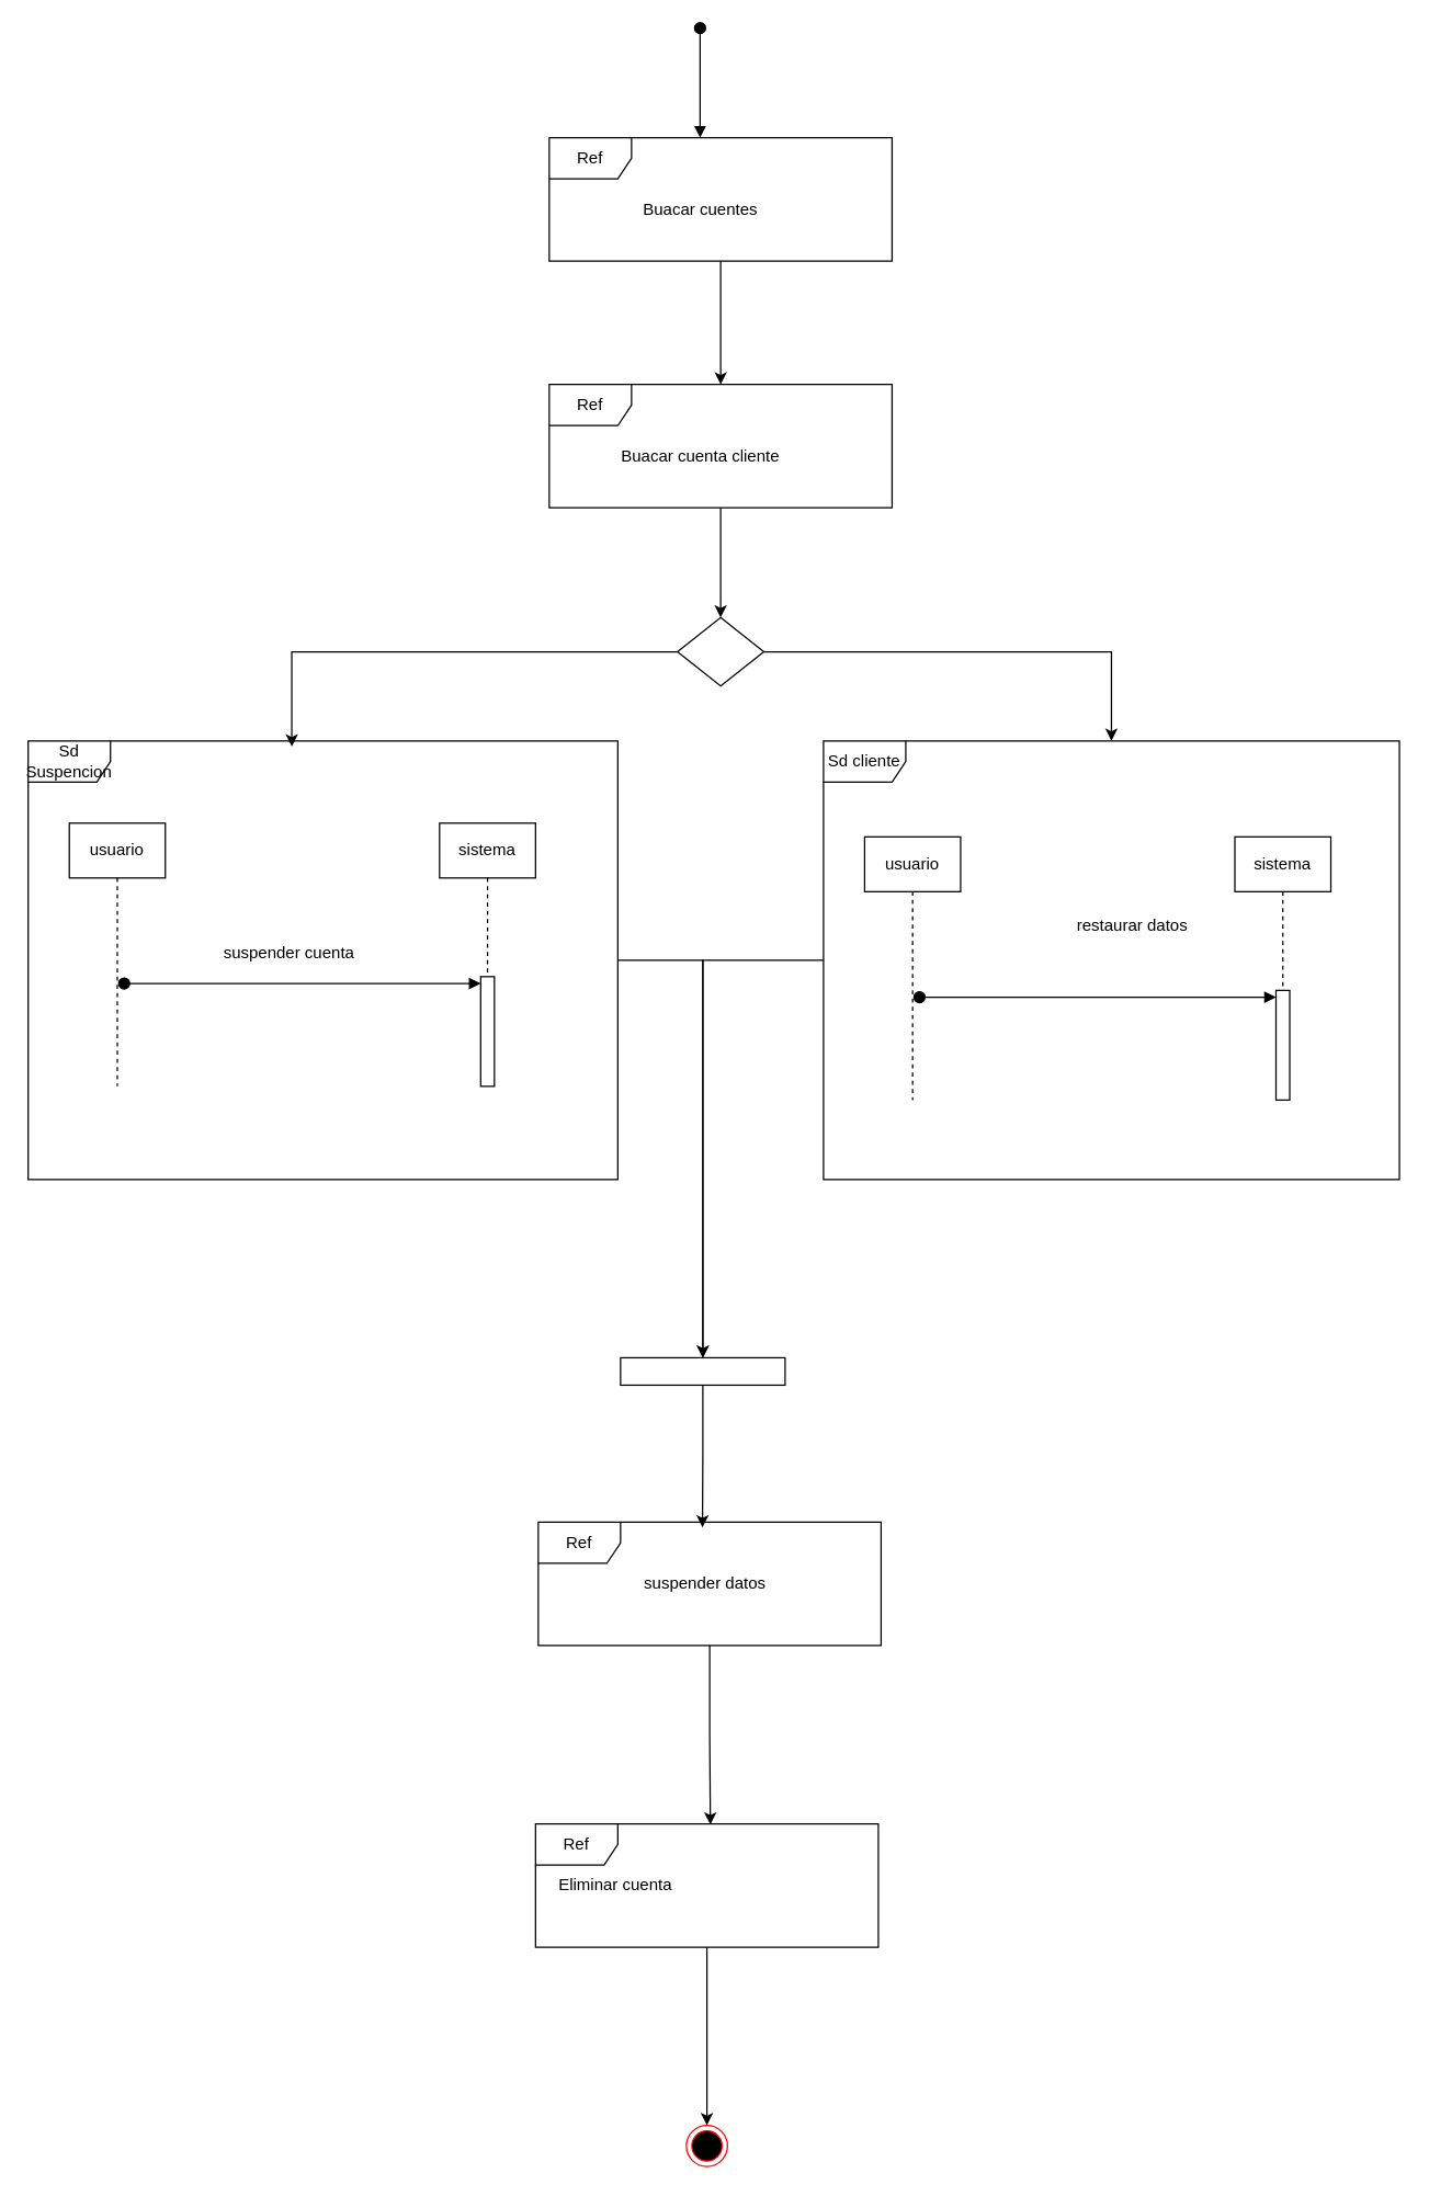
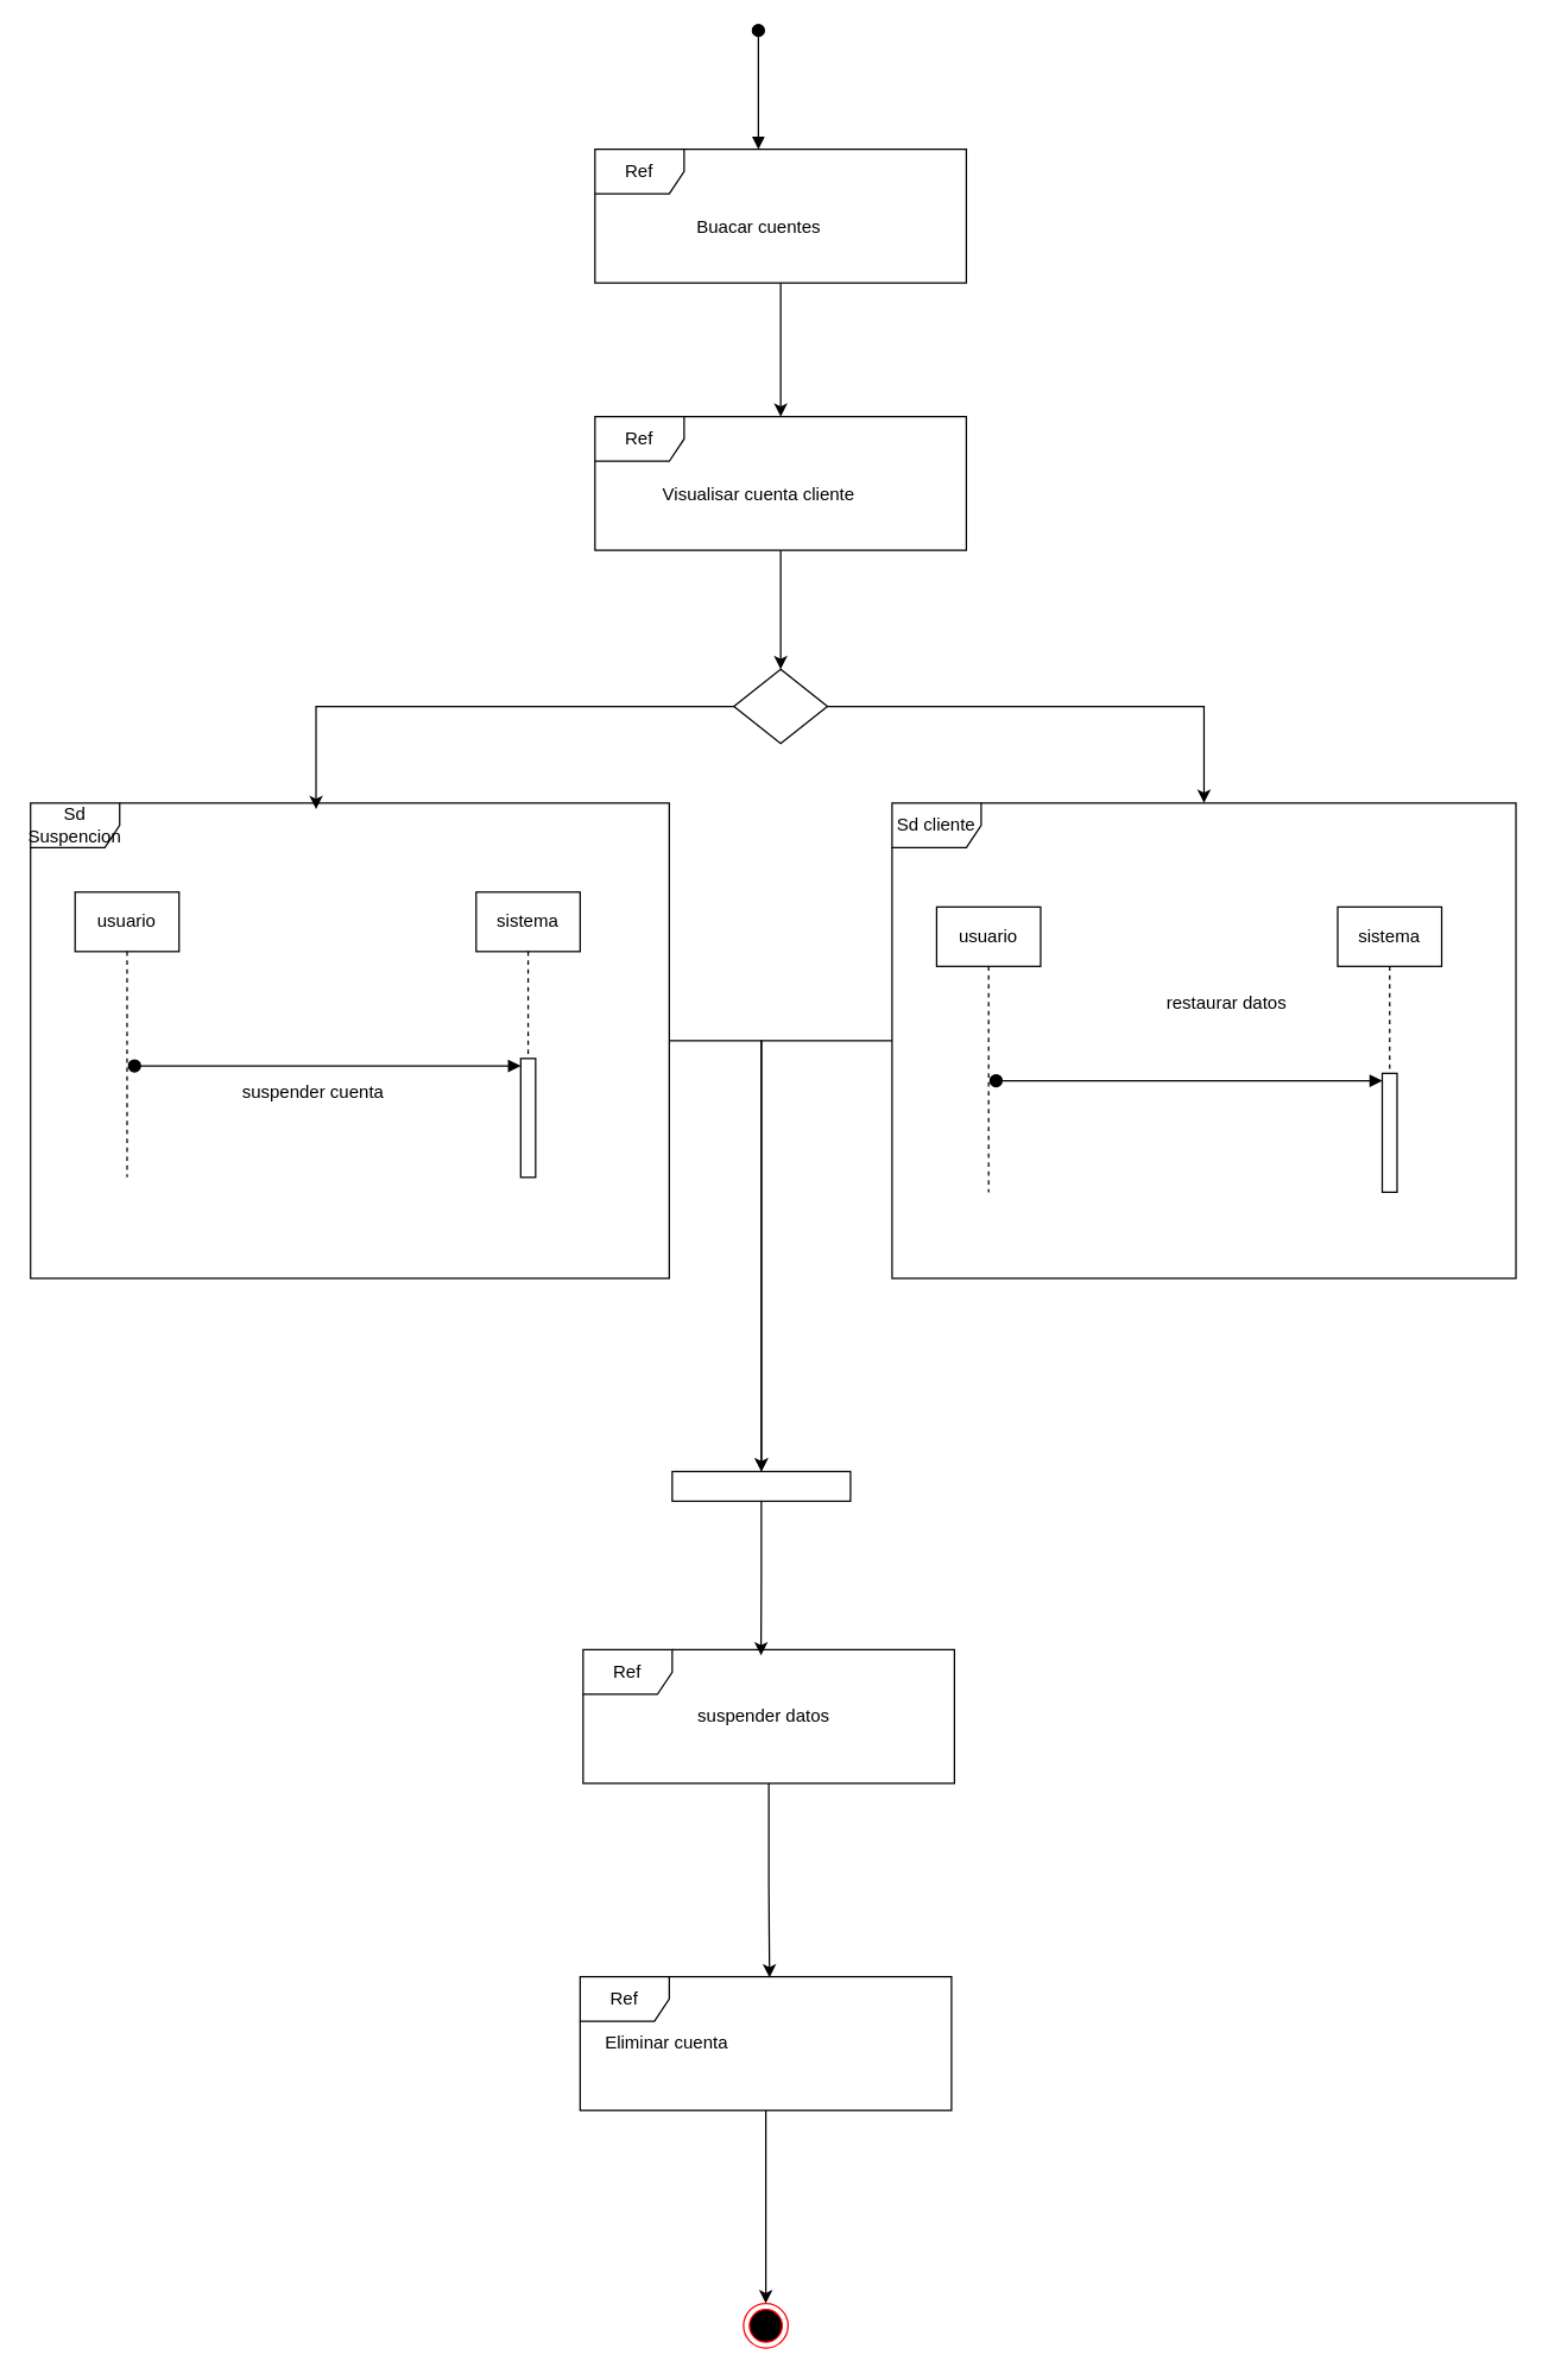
- <mxCell id="8" value="Buacar cuenta cliente" style="text;html=1;align=center;verticalAlign=middle;resizable=0;points=[];autosize=1;strokeColor=none;fillColor=none;" vertex="1" parent="1"><mxGeometry x="435" y="318" width="150" height="30" as="geometry" /></mxCell>
+ <mxCell id="8" value="Visualisar cuenta cliente" style="text;html=1;align=center;verticalAlign=middle;resizable=0;points=[];autosize=1;strokeColor=none;fillColor=none;" vertex="1" parent="1"><mxGeometry x="435" y="318" width="150" height="30" as="geometry" /></mxCell>
- <mxCell id="13" value="suspender cuenta" style="text;html=1;align=center;verticalAlign=middle;resizable=0;points=[];autosize=1;strokeColor=none;fillColor=none;" vertex="1" parent="1"><mxGeometry x="150" y="680" width="120" height="30" as="geometry" /></mxCell>
+ <mxCell id="13" value="suspender cuenta" style="text;html=1;align=center;verticalAlign=middle;resizable=0;points=[];autosize=1;strokeColor=none;fillColor=none;" vertex="1" parent="1"><mxGeometry x="150" y="720" width="120" height="30" as="geometry" /></mxCell>
